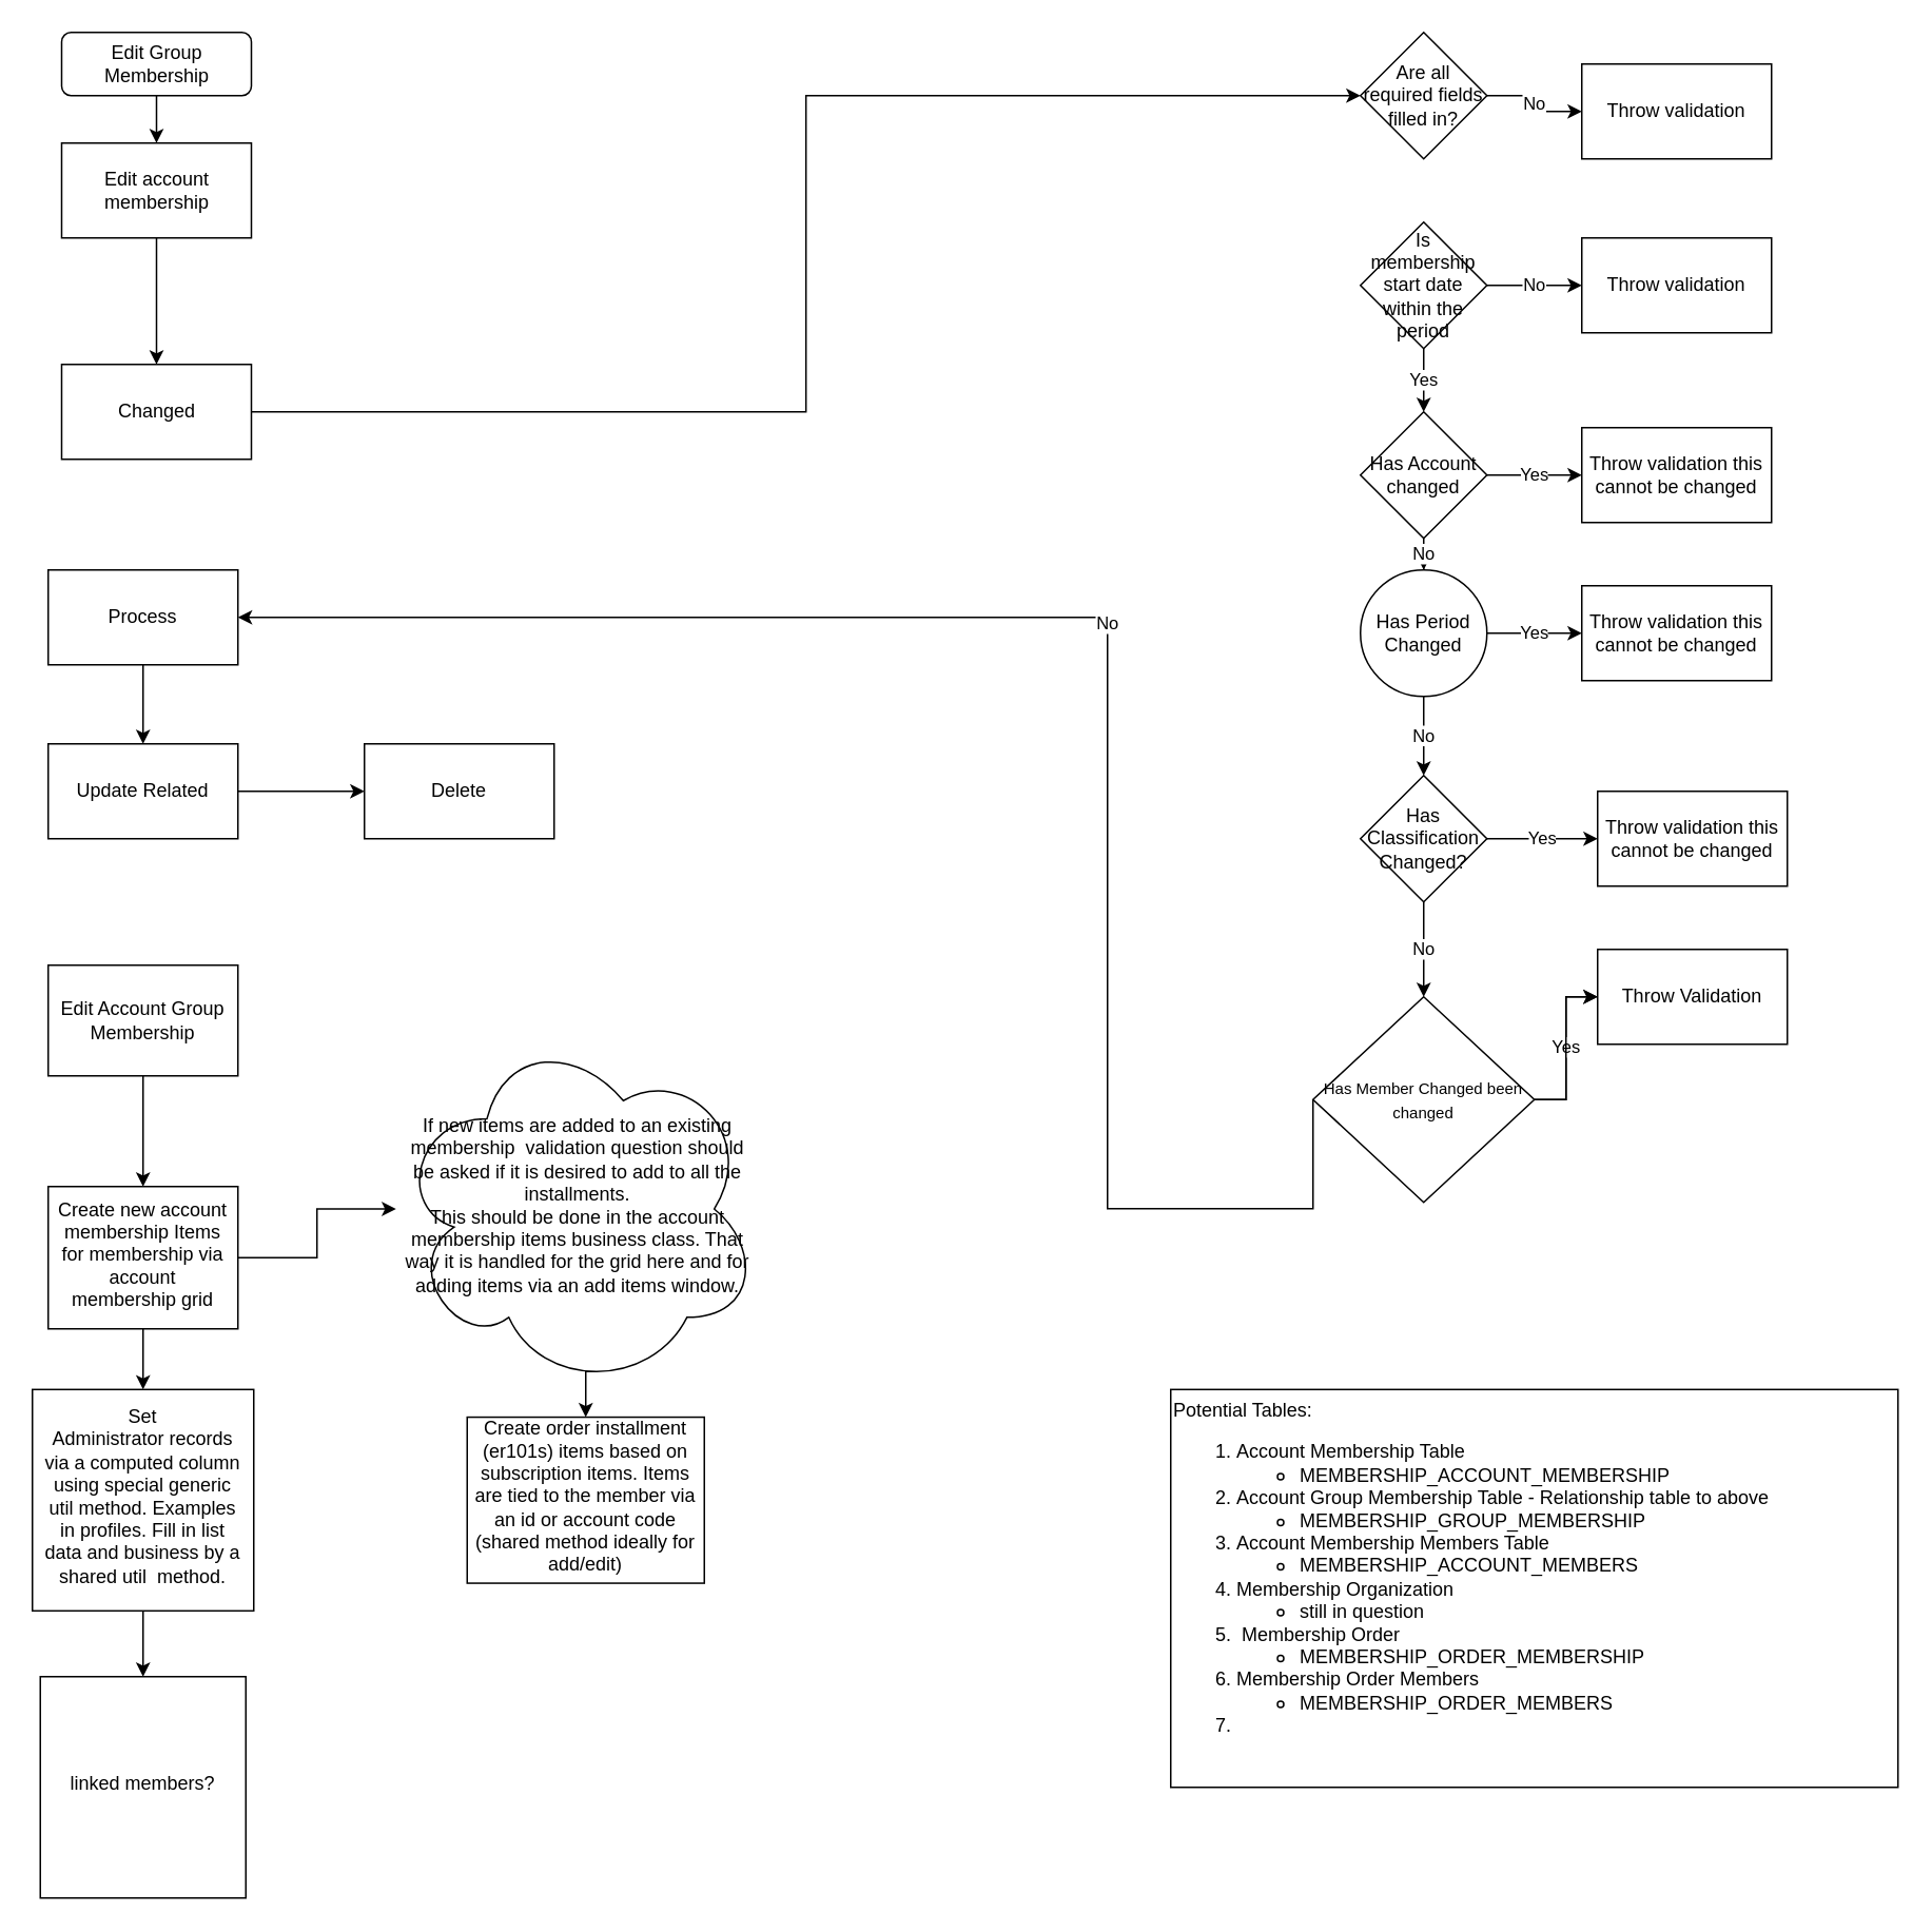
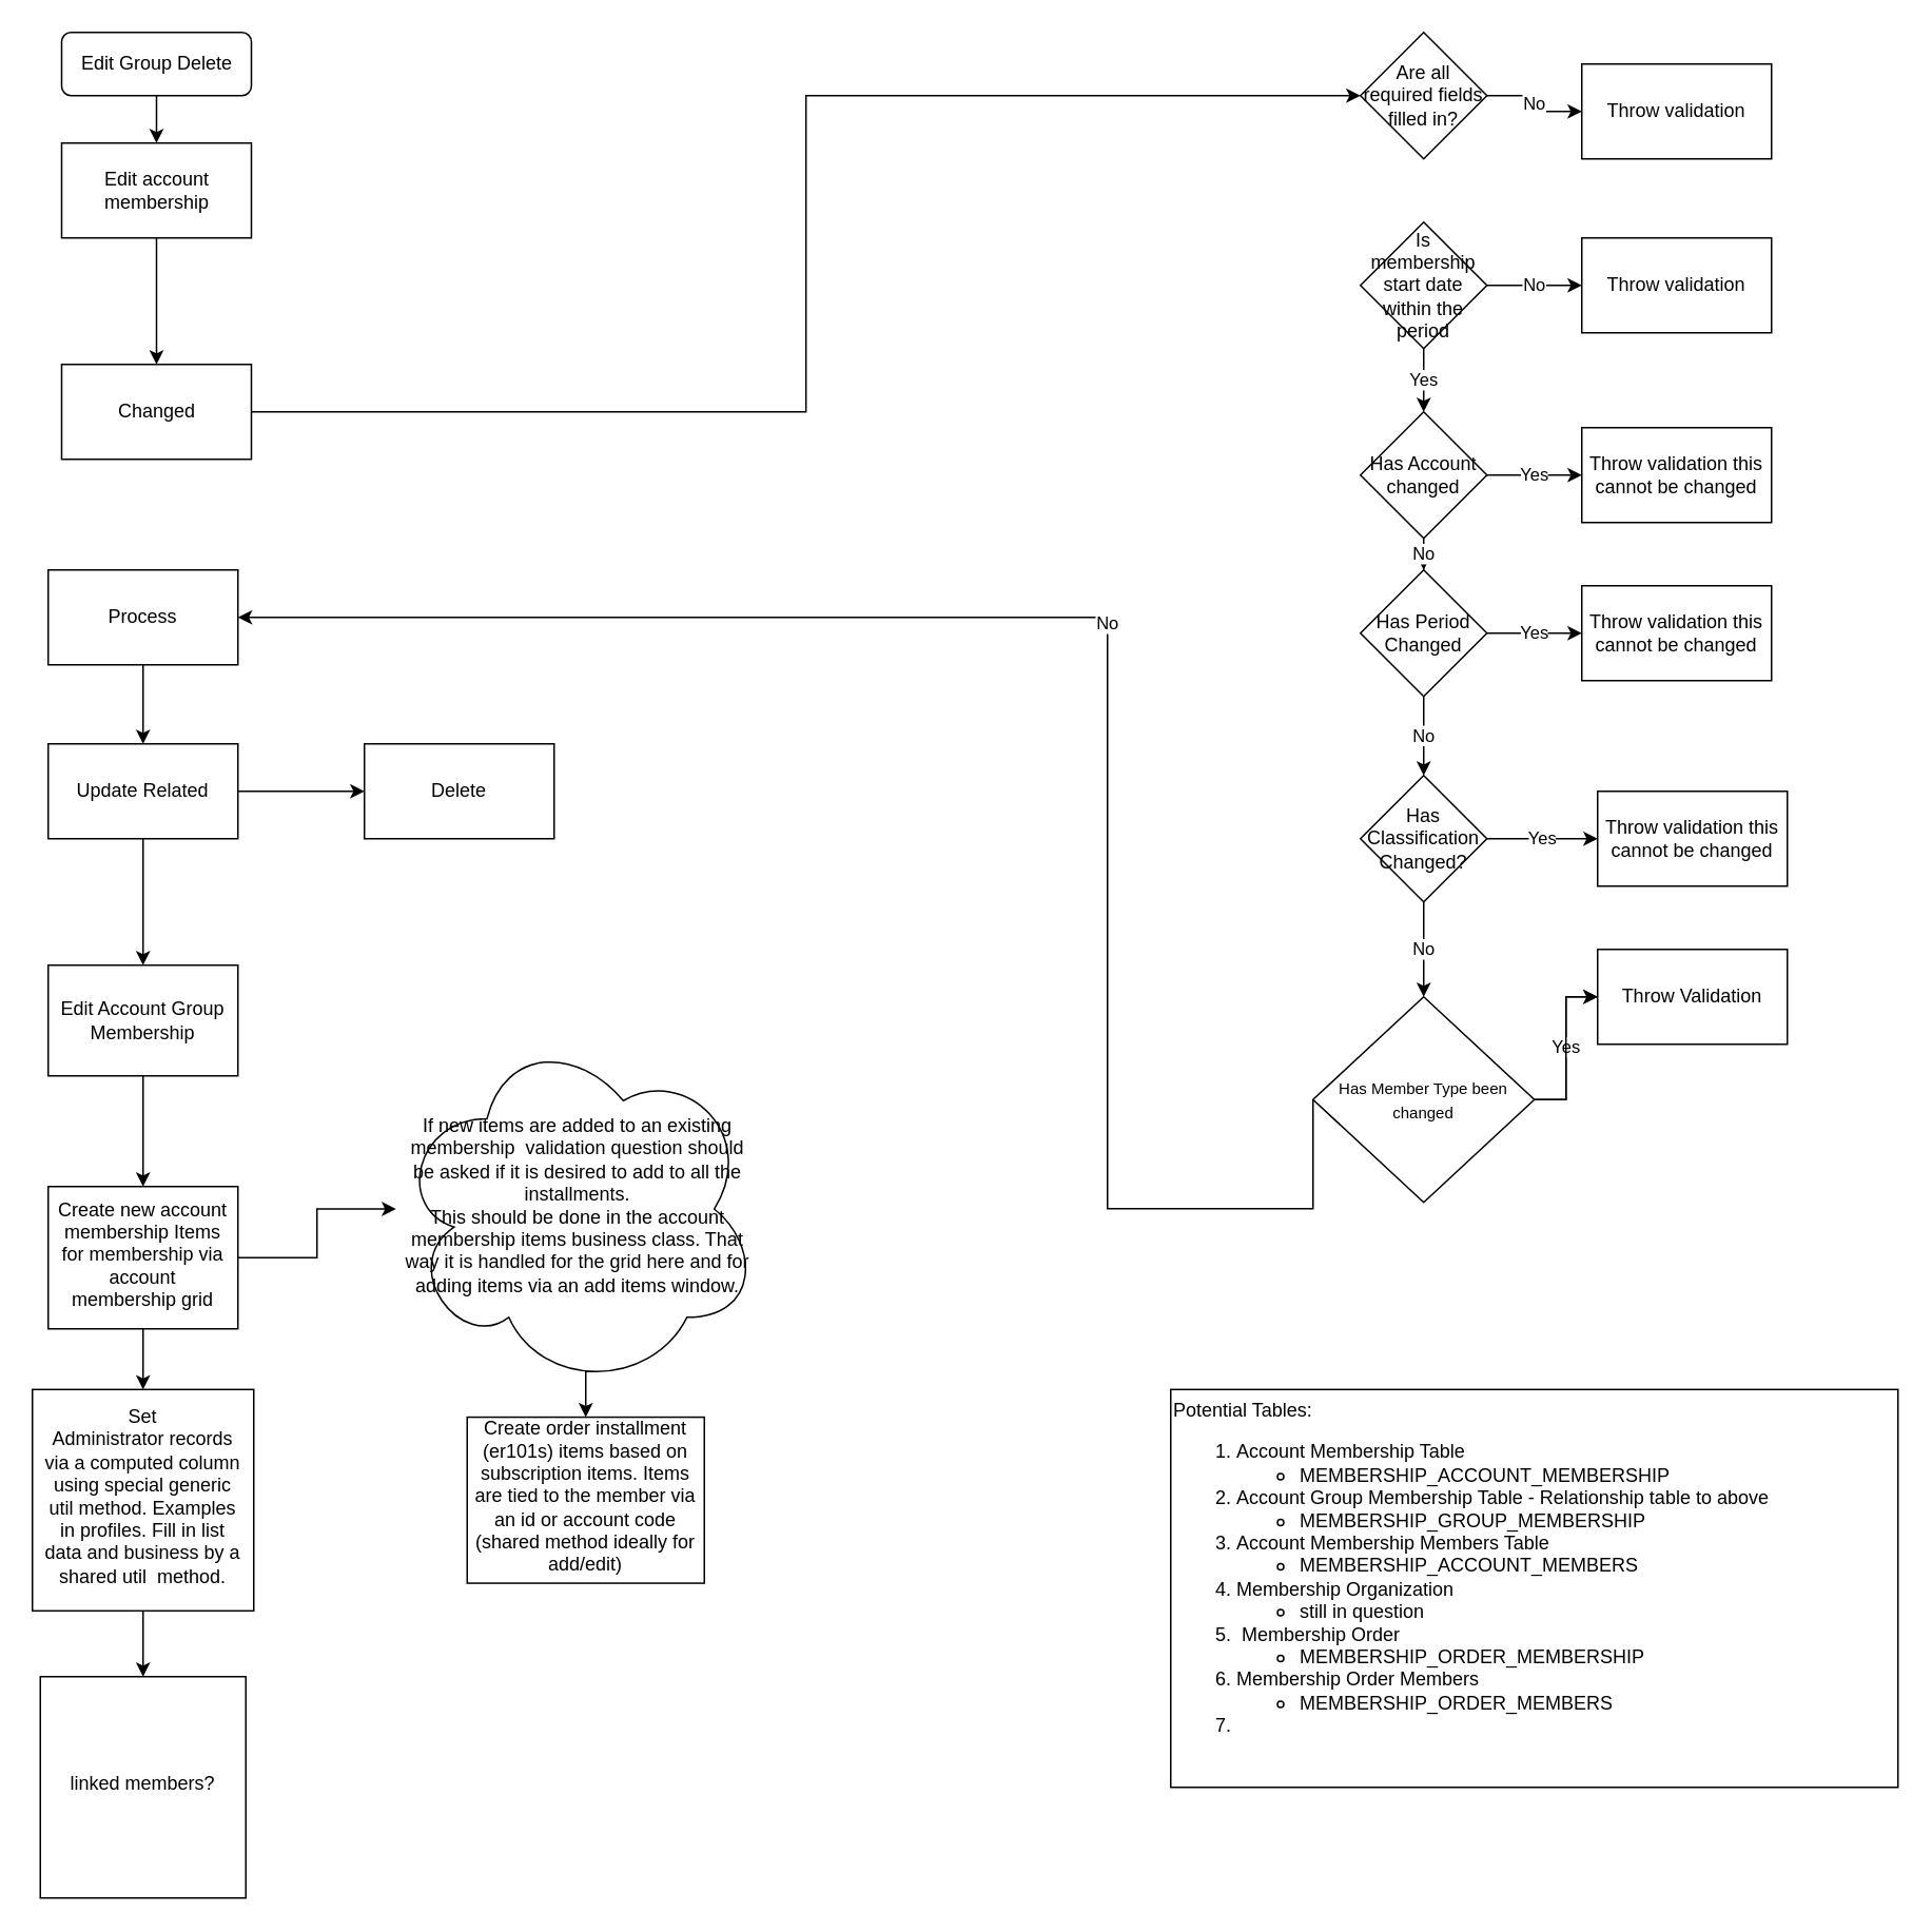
- <mxCell id="2" value="Edit Group Membership" style="rounded=1;whiteSpace=wrap;html=1;fontSize=12;glass=0;strokeWidth=1;shadow=0;" vertex="1" parent="1"><mxGeometry x="38.5" y="20" width="120" height="40" as="geometry" /></mxCell>
+ <mxCell id="2" value="Edit Group Delete" style="rounded=1;whiteSpace=wrap;html=1;fontSize=12;glass=0;strokeWidth=1;shadow=0;" vertex="1" parent="1"><mxGeometry x="38.5" y="20" width="120" height="40" as="geometry" /></mxCell>
- <mxCell id="35" value="Has Period Changed" style="ellipse;whiteSpace=wrap;html=1;" vertex="1" parent="1"><mxGeometry x="860" y="360" width="80" height="80" as="geometry" /></mxCell>
+ <mxCell id="35" value="Has Period Changed" style="rhombus;whiteSpace=wrap;html=1;rounded=0;" vertex="1" parent="1"><mxGeometry x="860" y="360" width="80" height="80" as="geometry" /></mxCell>
+ <mxCell id="6" value="" style="edgeStyle=orthogonalEdgeStyle;rounded=0;orthogonalLoop=1;jettySize=auto;html=1;" edge="1" parent="1" source="8" target="47"><mxGeometry relative="1" as="geometry" /></mxCell>
- <mxCell id="28" value="&lt;span style=&quot;font-size: 10px&quot;&gt;Has Member Changed been changed&lt;/span&gt;" style="rhombus;whiteSpace=wrap;html=1;rounded=0;" vertex="1" parent="1"><mxGeometry x="830" y="630" width="140" height="130" as="geometry" /></mxCell>
+ <mxCell id="28" value="&lt;span style=&quot;font-size: 10px&quot;&gt;Has Member Type been changed&lt;/span&gt;" style="rhombus;whiteSpace=wrap;html=1;rounded=0;" vertex="1" parent="1"><mxGeometry x="830" y="630" width="140" height="130" as="geometry" /></mxCell>
